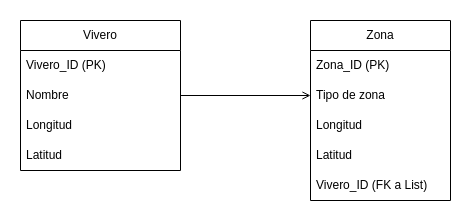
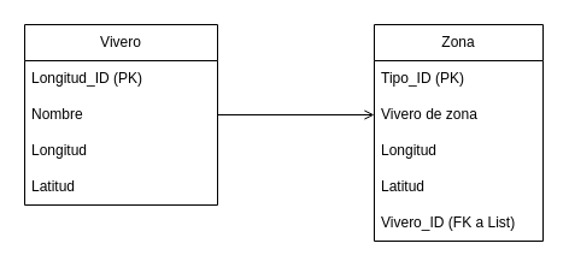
- <mxCell id="3" value="Vivero_ID (PK)&lt;span style=&quot;white-space: pre;&quot;&gt;&#09;&lt;/span&gt;" style="text;strokeColor=none;fillColor=none;align=left;verticalAlign=middle;spacingLeft=4;spacingRight=4;overflow=hidden;points=[[0,0.5],[1,0.5]];portConstraint=eastwest;rotatable=0;whiteSpace=wrap;html=1;" parent="2" vertex="1"><mxGeometry y="30" width="160" height="30" as="geometry" /></mxCell>
+ <mxCell id="3" value="Longitud_ID (PK)&lt;span style=&quot;white-space: pre;&quot;&gt;&#09;&lt;/span&gt;" style="text;strokeColor=none;fillColor=none;align=left;verticalAlign=middle;spacingLeft=4;spacingRight=4;overflow=hidden;points=[[0,0.5],[1,0.5]];portConstraint=eastwest;rotatable=0;whiteSpace=wrap;html=1;" parent="2" vertex="1"><mxGeometry y="30" width="160" height="30" as="geometry" /></mxCell>
- <mxCell id="8" value="Zona_ID (PK)" style="text;strokeColor=none;fillColor=none;align=left;verticalAlign=middle;spacingLeft=4;spacingRight=4;overflow=hidden;points=[[0,0.5],[1,0.5]];portConstraint=eastwest;rotatable=0;whiteSpace=wrap;html=1;" vertex="1" parent="7"><mxGeometry y="30" width="140" height="30" as="geometry" /></mxCell>
+ <mxCell id="8" value="Tipo_ID (PK)" style="text;strokeColor=none;fillColor=none;align=left;verticalAlign=middle;spacingLeft=4;spacingRight=4;overflow=hidden;points=[[0,0.5],[1,0.5]];portConstraint=eastwest;rotatable=0;whiteSpace=wrap;html=1;" vertex="1" parent="7"><mxGeometry y="30" width="140" height="30" as="geometry" /></mxCell>
- <mxCell id="9" value="Tipo de zona" style="text;strokeColor=none;fillColor=none;align=left;verticalAlign=middle;spacingLeft=4;spacingRight=4;overflow=hidden;points=[[0,0.5],[1,0.5]];portConstraint=eastwest;rotatable=0;whiteSpace=wrap;html=1;" vertex="1" parent="7"><mxGeometry y="60" width="140" height="30" as="geometry" /></mxCell>
+ <mxCell id="9" value="Vivero de zona" style="text;strokeColor=none;fillColor=none;align=left;verticalAlign=middle;spacingLeft=4;spacingRight=4;overflow=hidden;points=[[0,0.5],[1,0.5]];portConstraint=eastwest;rotatable=0;whiteSpace=wrap;html=1;" vertex="1" parent="7"><mxGeometry y="60" width="140" height="30" as="geometry" /></mxCell>
